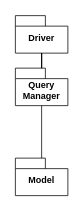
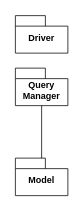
- <mxCell id="5" style="edgeStyle=orthogonalEdgeStyle;rounded=0;orthogonalLoop=1;jettySize=auto;html=1;entryX=0.5;entryY=1;entryDx=0;entryDy=0;entryPerimeter=0;endArrow=none;endFill=0;" edge="1" parent="1" source="3" target="2"><mxGeometry relative="1" as="geometry" /></mxCell>
